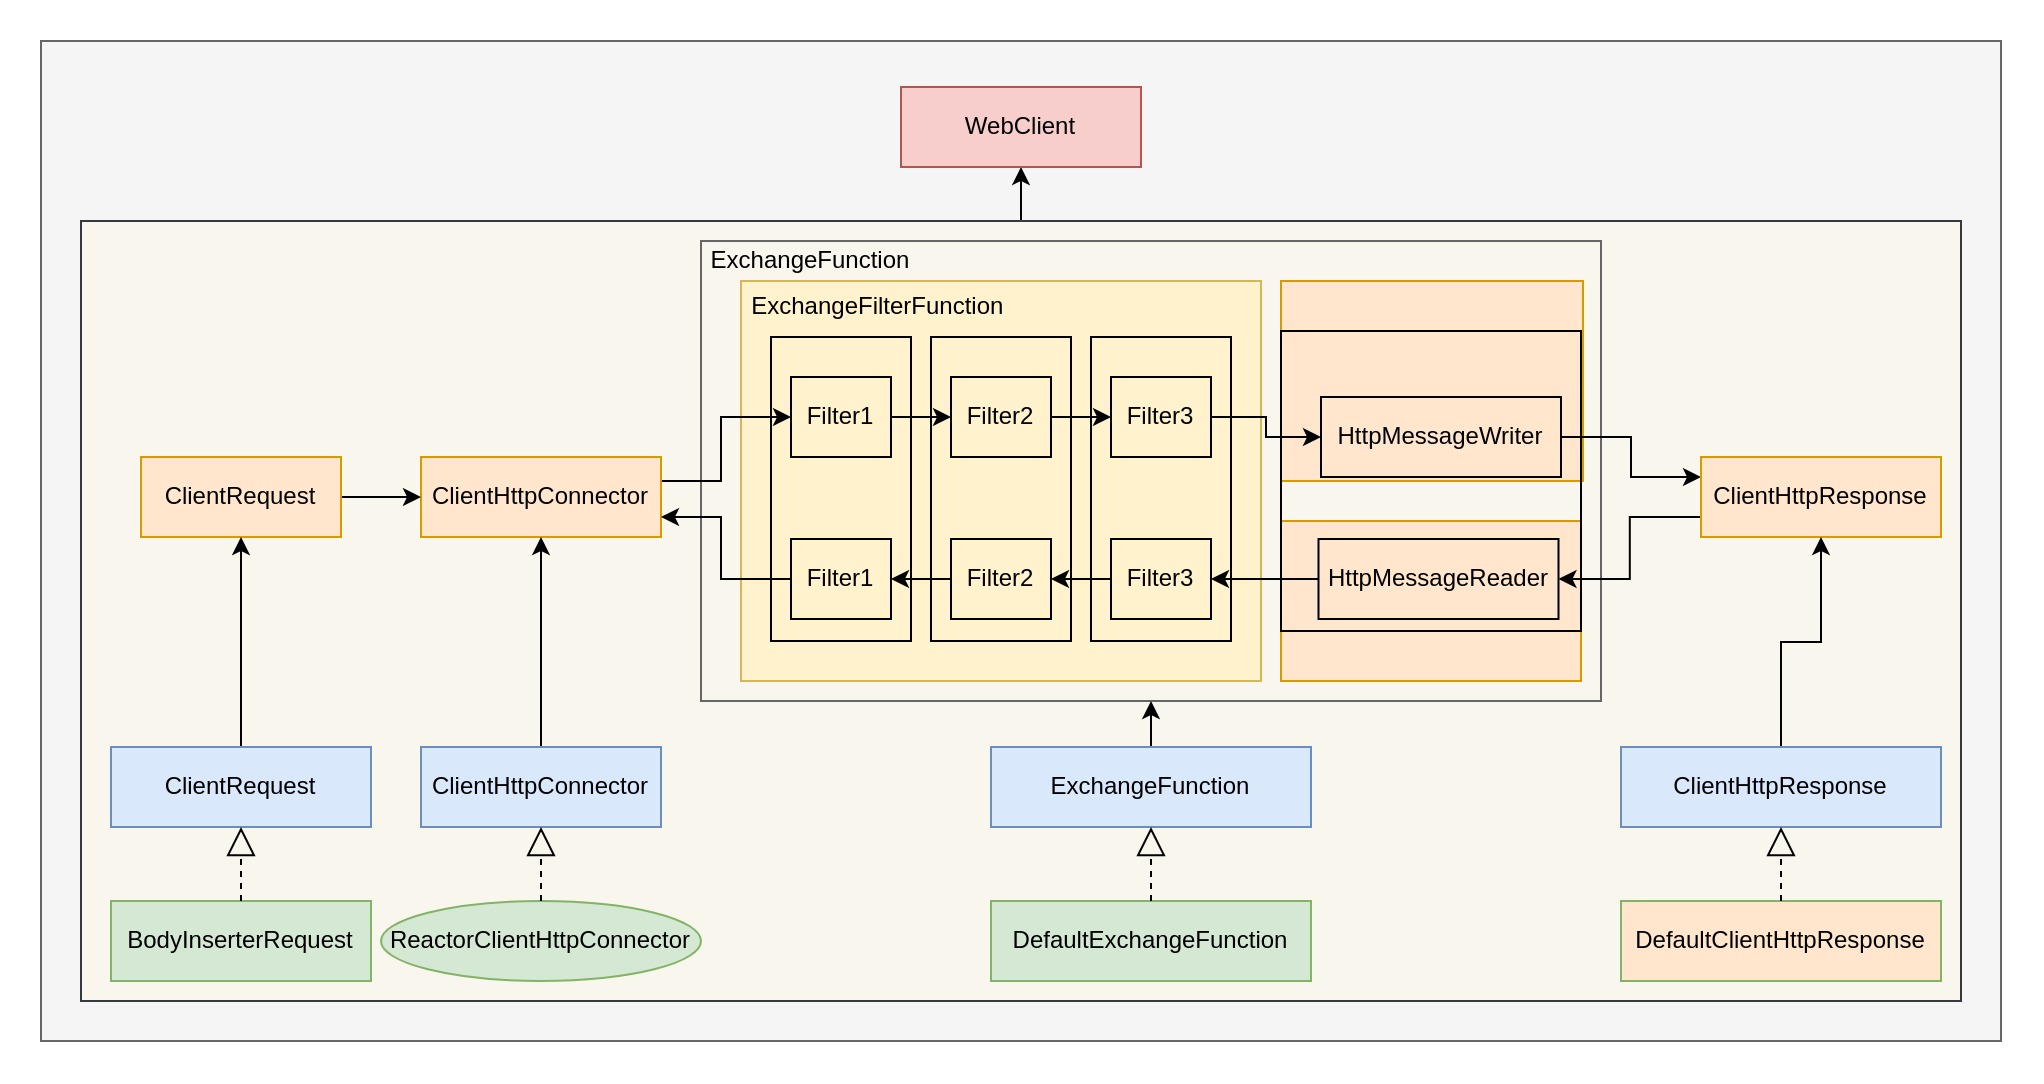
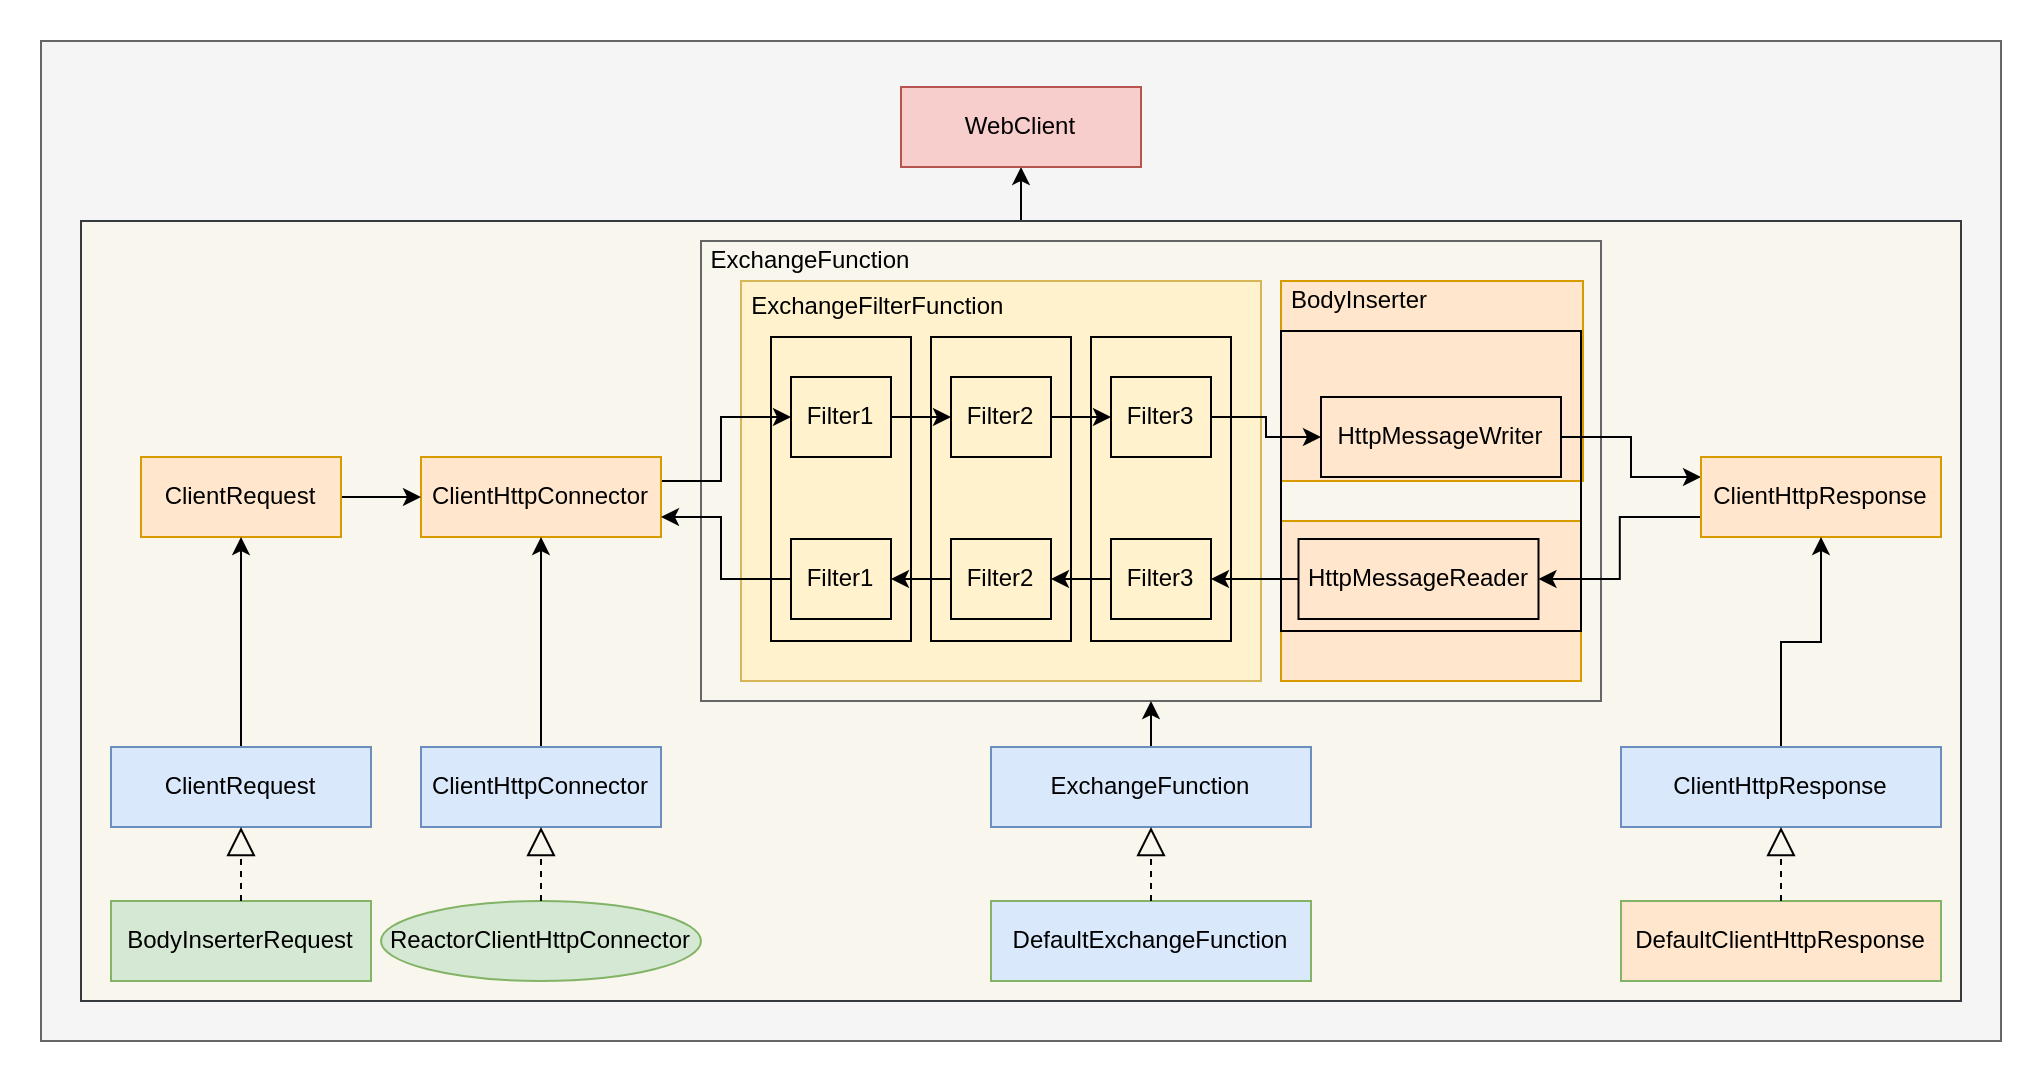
+ <mxCell id="34" value="BodyInserter" style="text;html=1;strokeColor=none;fillColor=none;align=center;verticalAlign=middle;whiteSpace=wrap;rounded=0;" parent="1" vertex="1"><mxGeometry x="640" y="140" width="79" height="20" as="geometry" /></mxCell>
- <mxCell id="15" value="HttpMessageReader" style="rounded=0;whiteSpace=wrap;html=1;fillColor=none;gradientColor=none;" parent="1" vertex="1"><mxGeometry x="658.75" y="269" width="120" height="40" as="geometry" /></mxCell>
+ <mxCell id="15" value="HttpMessageReader" style="rounded=0;whiteSpace=wrap;html=1;fillColor=none;gradientColor=none;" parent="1" vertex="1"><mxGeometry x="648.75" y="269" width="120" height="40" as="geometry" /></mxCell>
- <mxCell id="51" value="DefaultExchangeFunction" style="rounded=0;whiteSpace=wrap;html=1;fillColor=#d5e8d4;strokeColor=#82b366;" parent="1" vertex="1"><mxGeometry x="495" y="450" width="160" height="40" as="geometry" /></mxCell>
+ <mxCell id="51" value="DefaultExchangeFunction" style="rounded=0;whiteSpace=wrap;html=1;fillColor=#dae8fc;strokeColor=#82b366;" parent="1" vertex="1"><mxGeometry x="495" y="450" width="160" height="40" as="geometry" /></mxCell>
